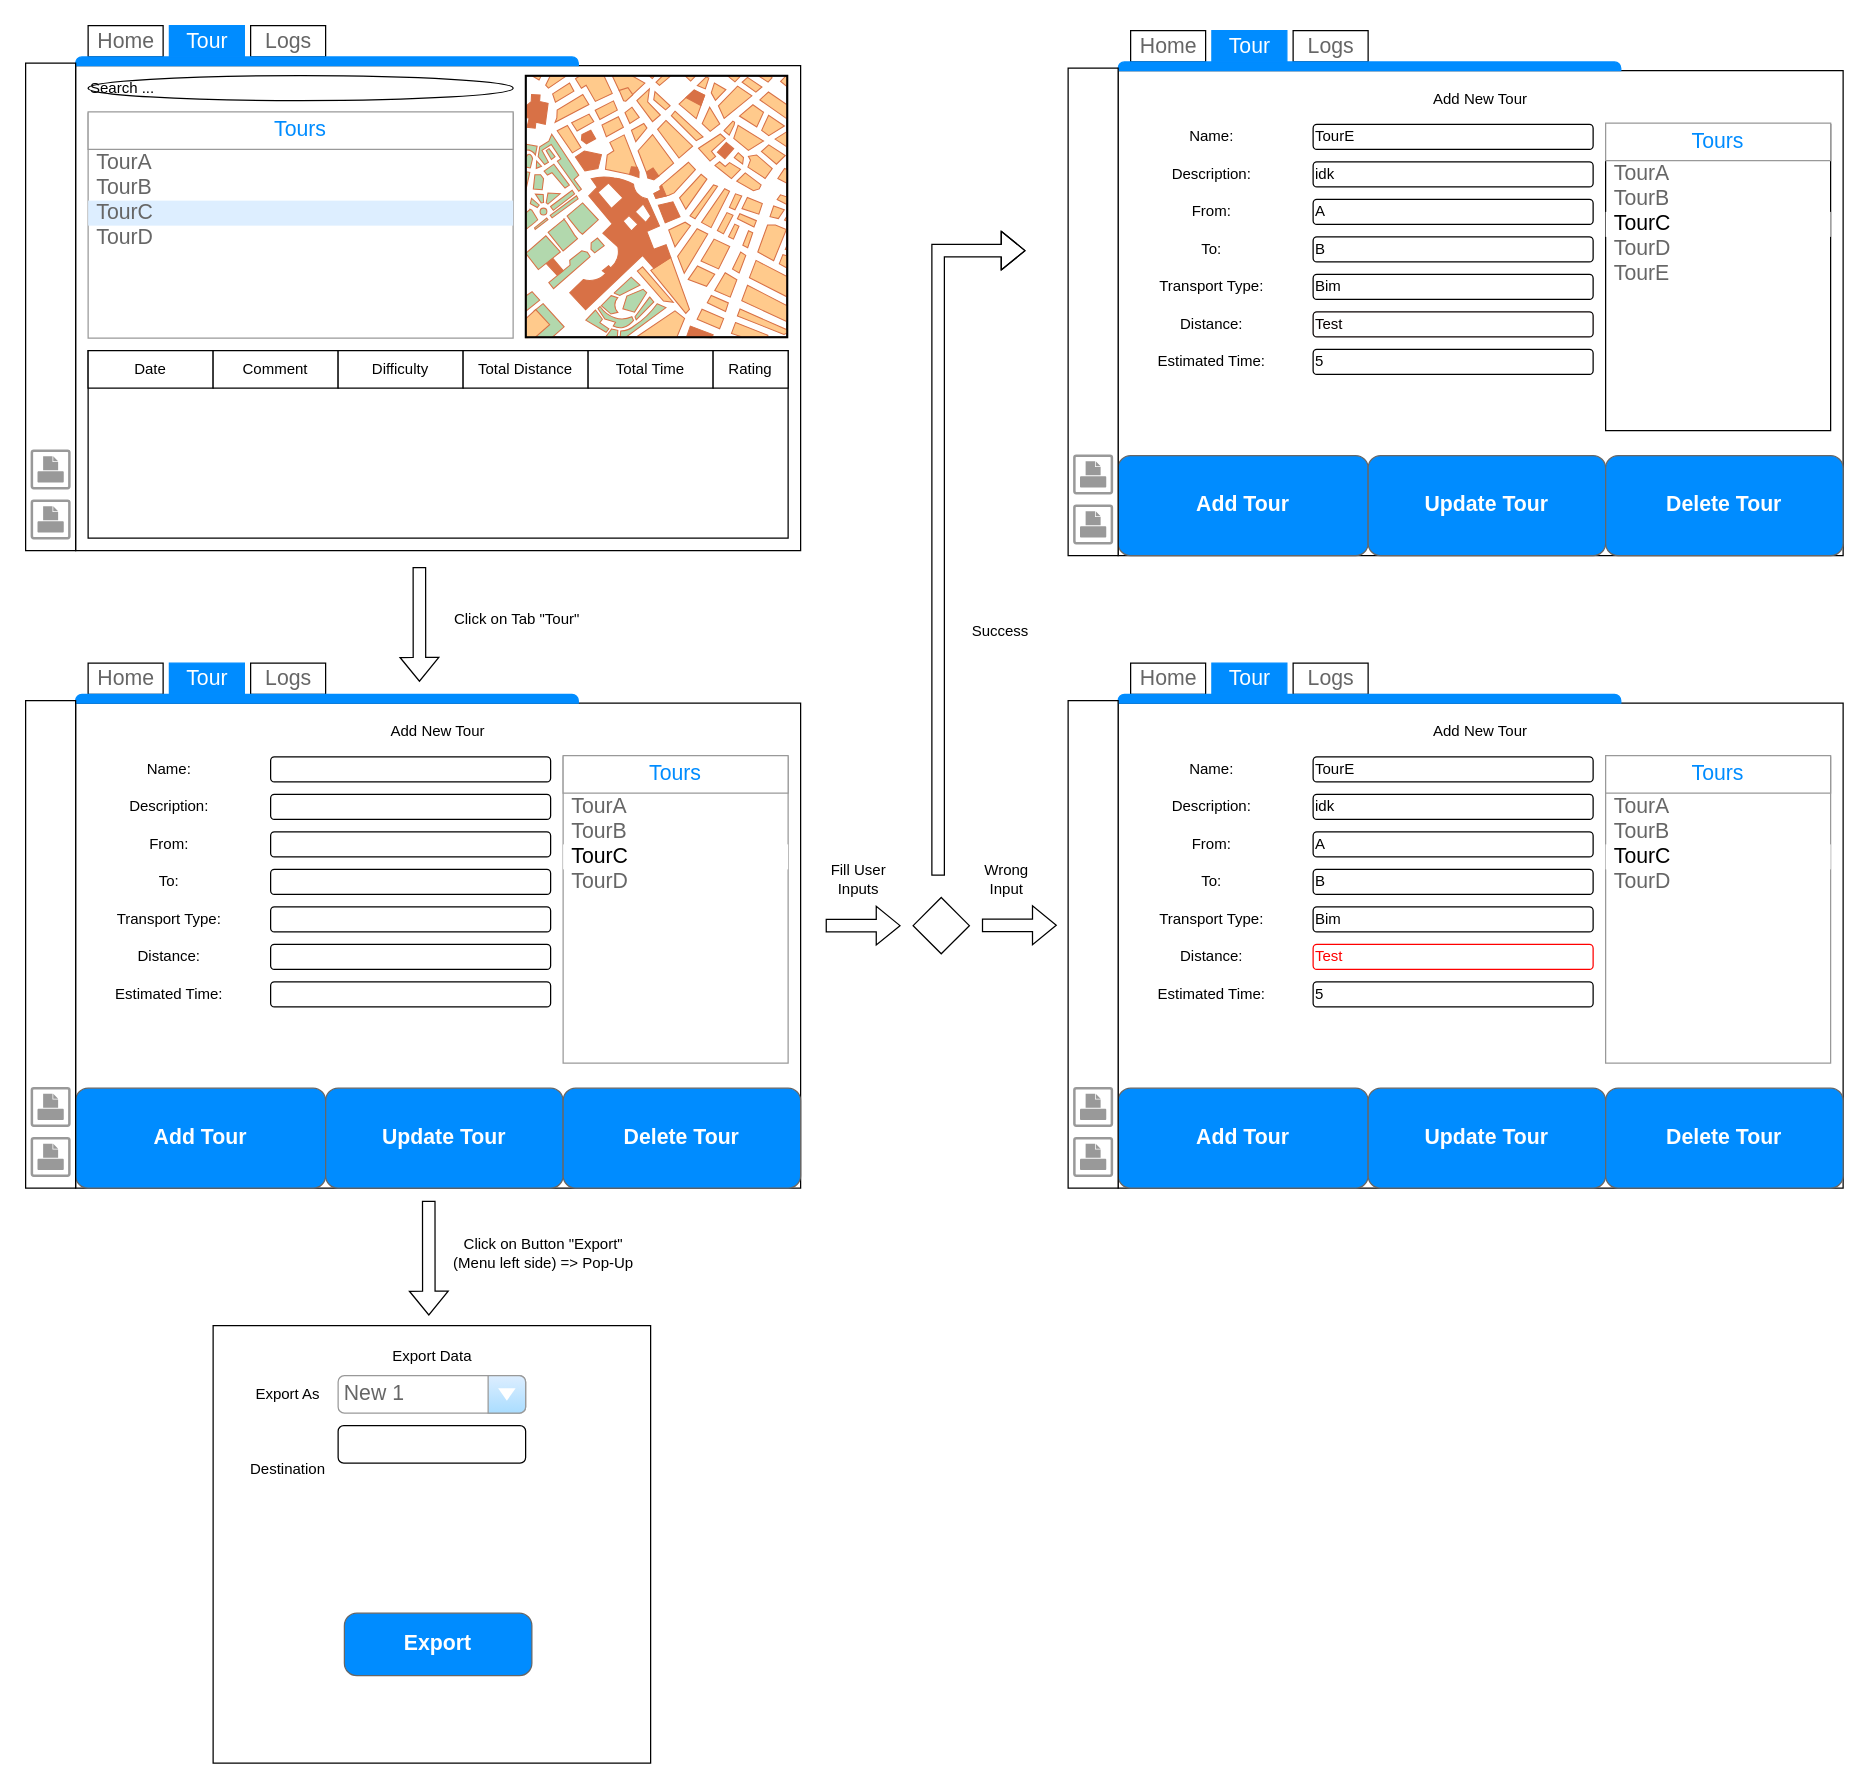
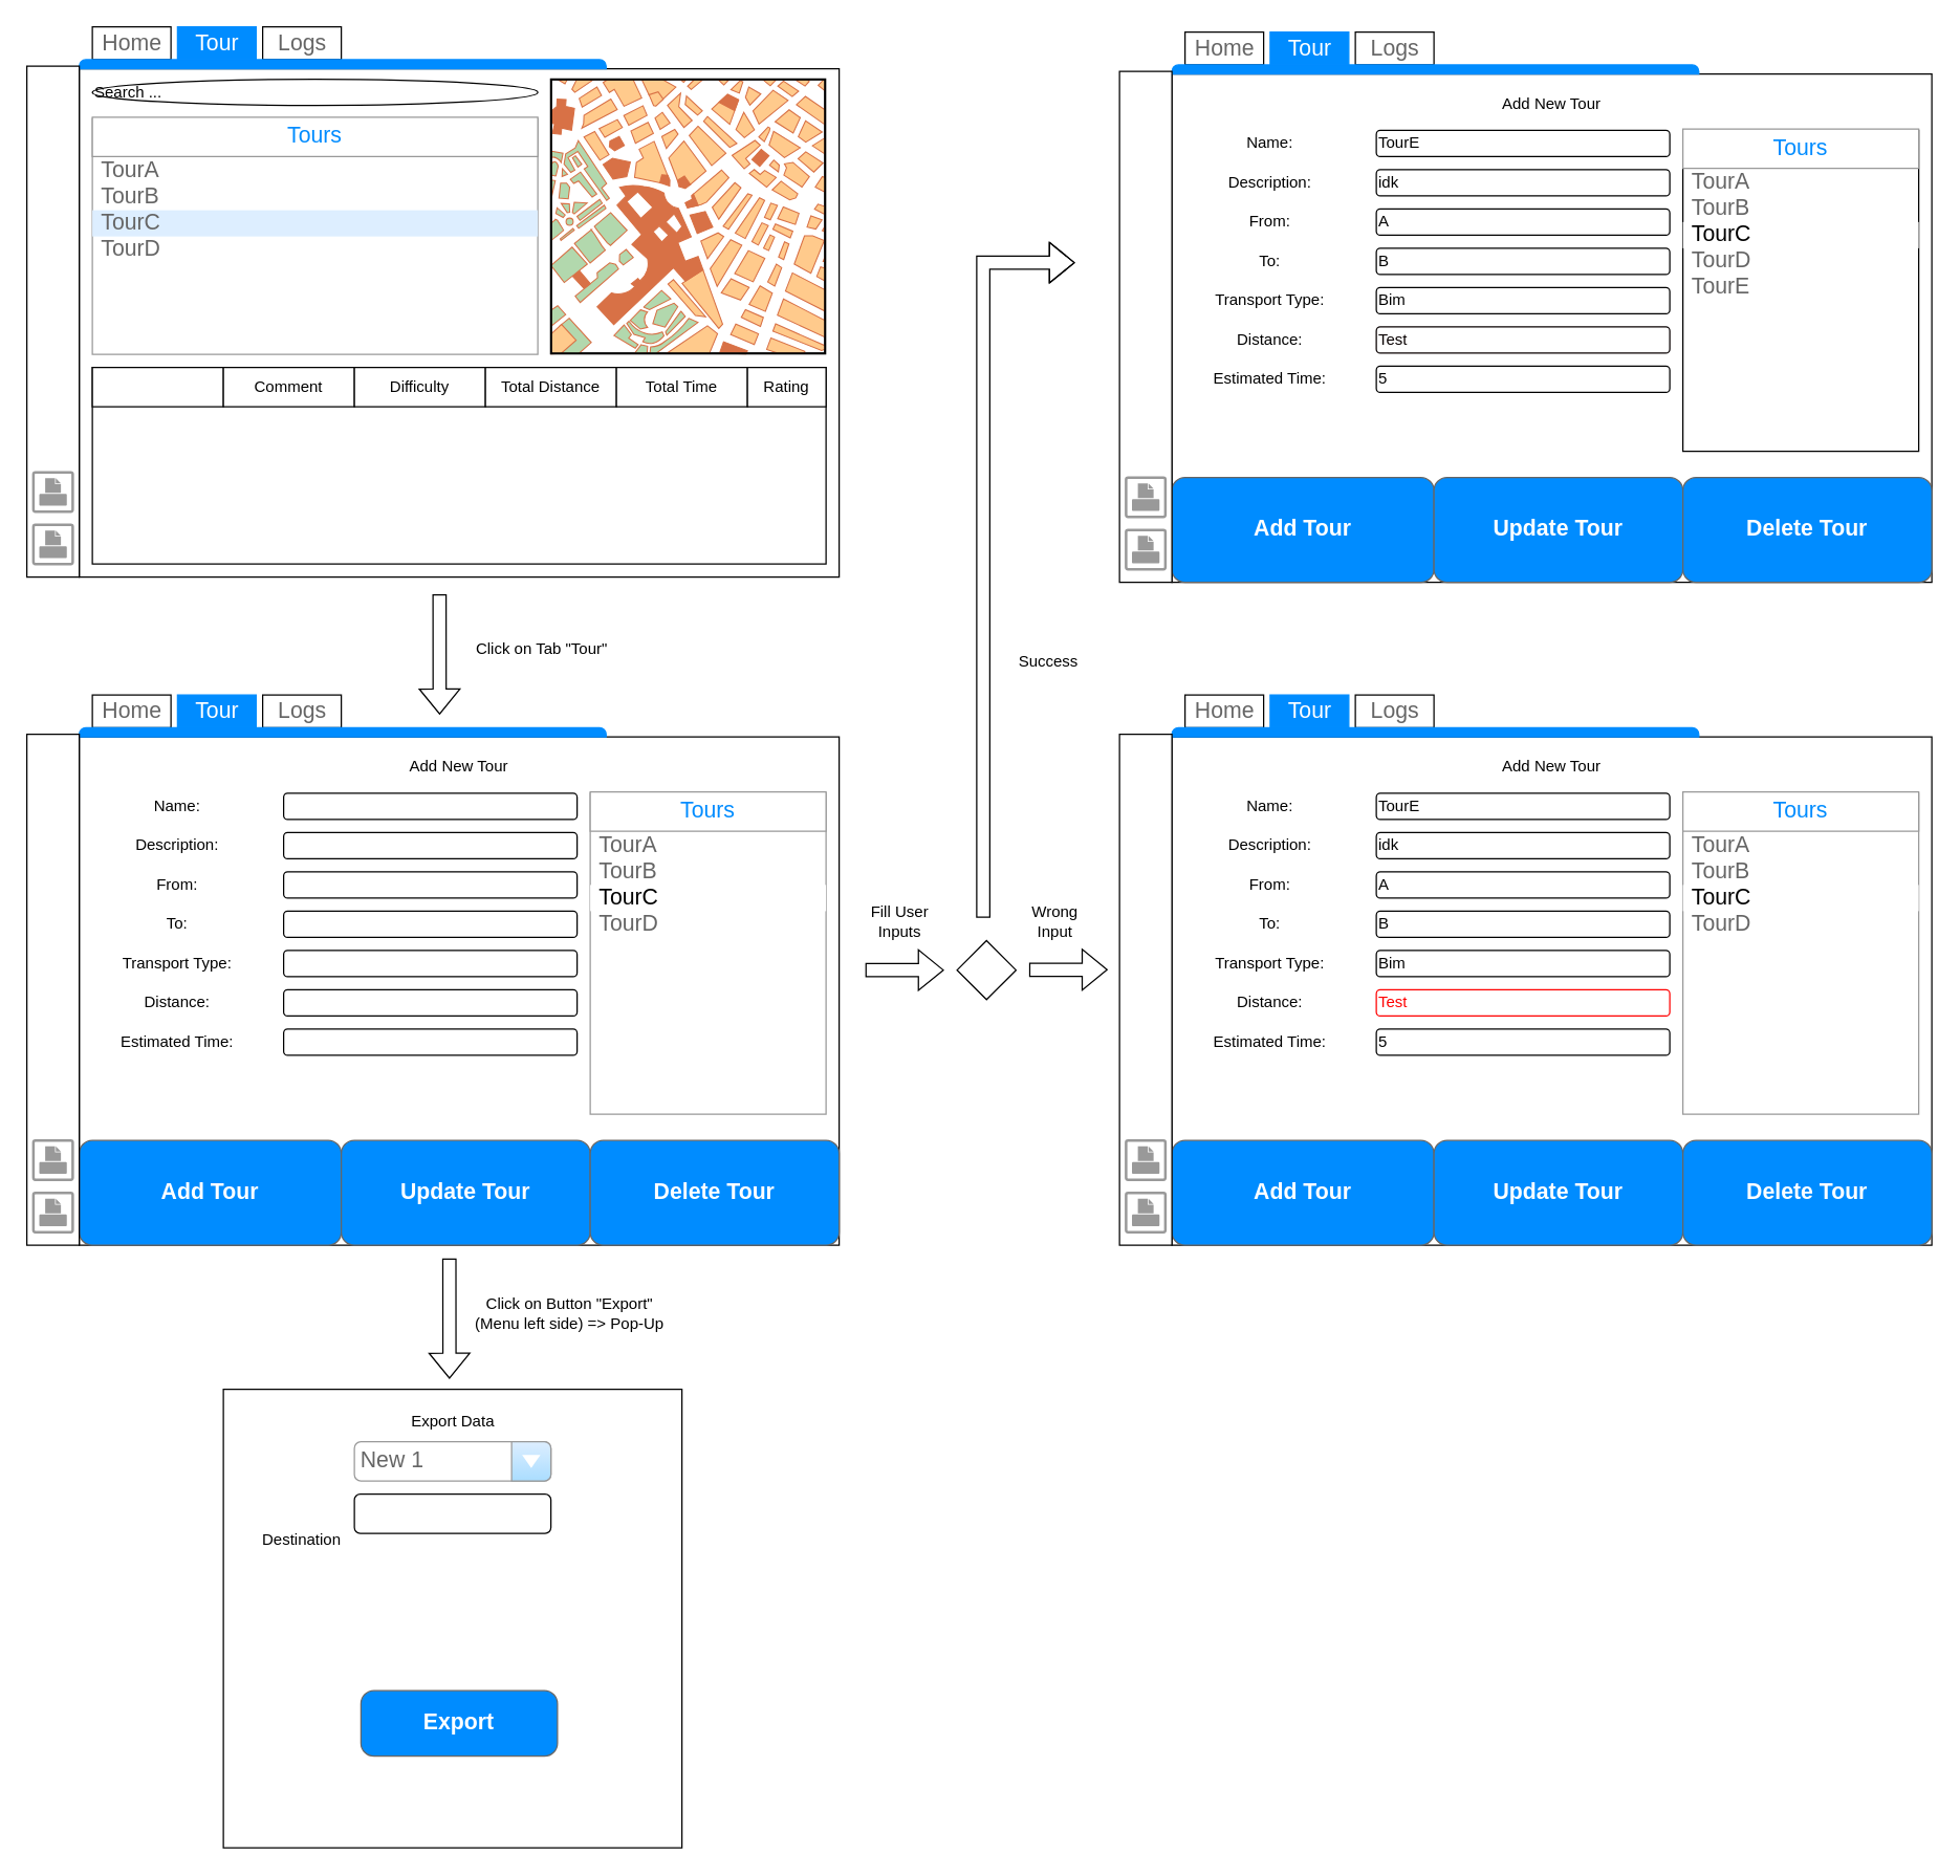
- <mxCell id="14" value="Date" style="text;html=1;align=center;verticalAlign=middle;whiteSpace=wrap;rounded=0;" vertex="1" parent="2"><mxGeometry x="30" y="260" width="60" height="30" as="geometry" /></mxCell>
- <mxCell id="141" value="Export As" style="text;html=1;align=center;verticalAlign=middle;whiteSpace=wrap;rounded=0;" vertex="1" parent="1"><mxGeometry x="200" y="1100" width="60" height="30" as="geometry" /></mxCell>
